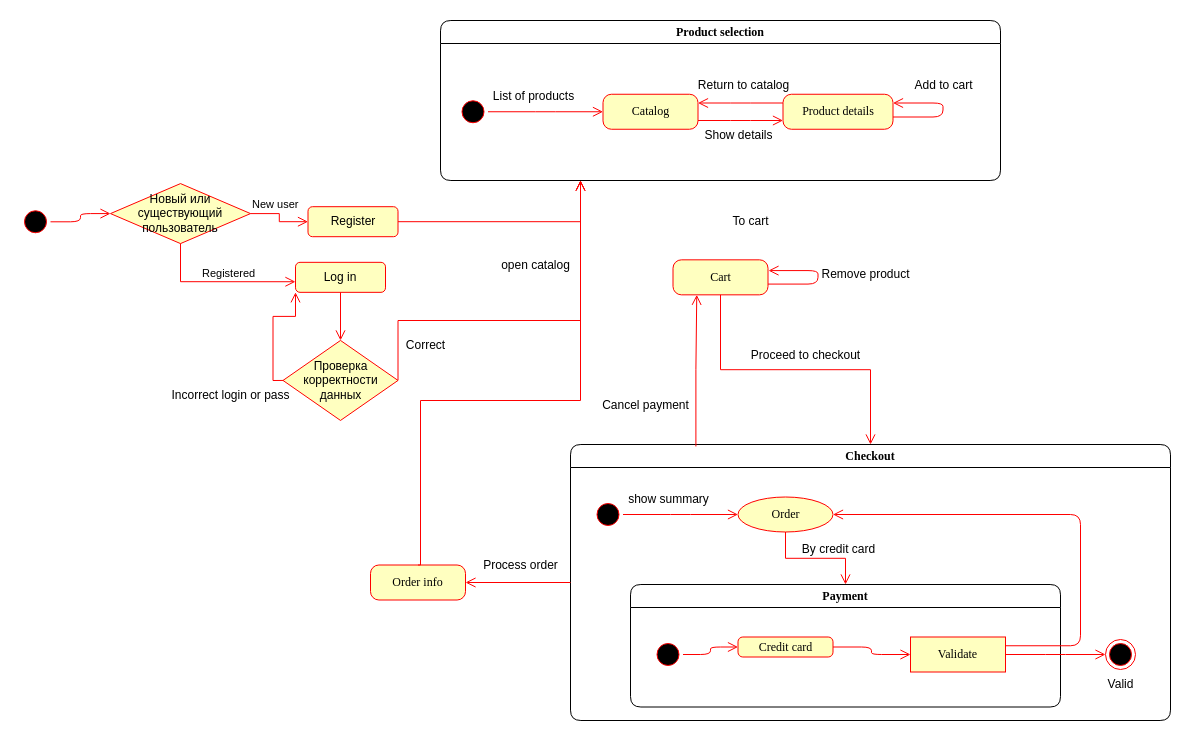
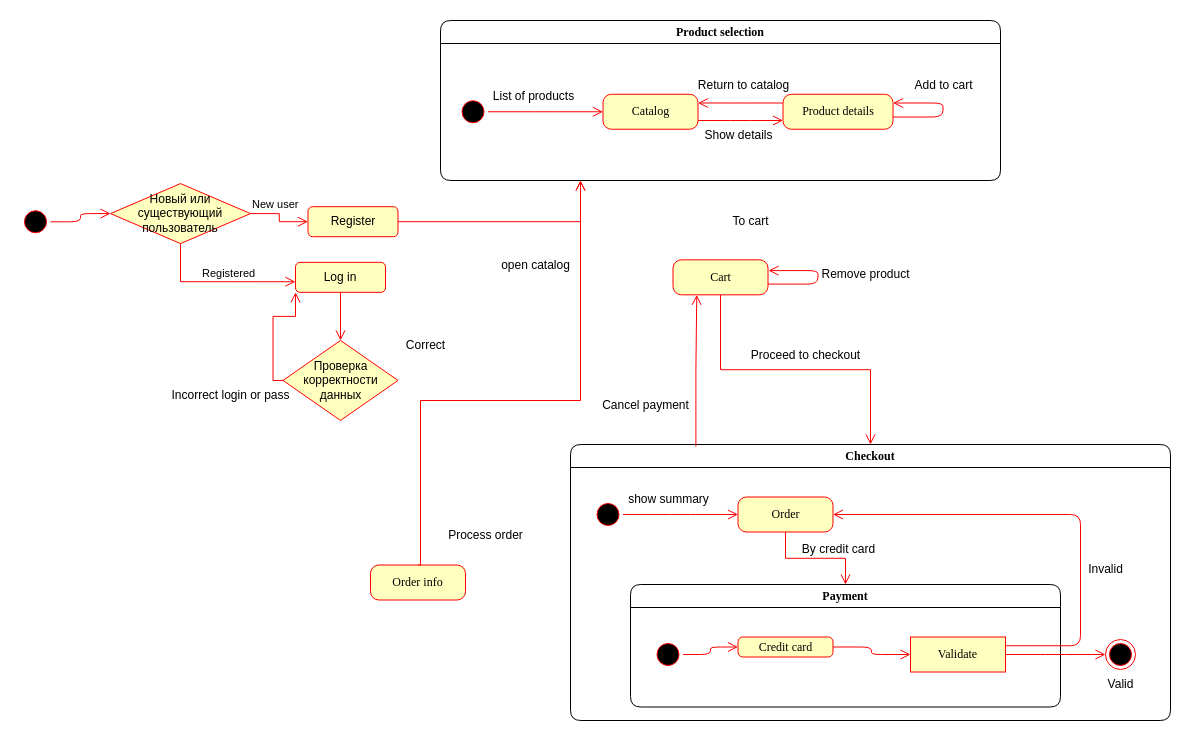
- <mxCell id="29" value="" style="edgeStyle=orthogonalEdgeStyle;html=1;align=left;verticalAlign=top;endArrow=open;endSize=8;strokeColor=#ff0000;rounded=0;exitX=1;exitY=0.5;exitDx=0;exitDy=0;entryX=0.25;entryY=1;entryDx=0;entryDy=0;" edge="1" parent="1" source="27" target="33"><mxGeometry x="-1" relative="1" as="geometry"><mxPoint x="477.5" y="330" as="targetPoint" /><mxPoint x="350" y="305.95" as="sourcePoint" /><Array as="points"><mxPoint x="397" y="320" /><mxPoint x="580" y="320" /></Array></mxGeometry></mxCell>
- <mxCell id="4" value="Order" style="ellipse;whiteSpace=wrap;html=1;arcSize=24;fillColor=#ffffc0;strokeColor=#ff0000;shadow=0;comic=0;labelBackgroundColor=none;fontFamily=Verdana;fontSize=12;fontColor=#000000;align=center;" vertex="1" parent="3"><mxGeometry x="167.5" y="52.5" width="95" height="35" as="geometry" /></mxCell>
+ <mxCell id="4" value="Order" style="rounded=1;whiteSpace=wrap;html=1;arcSize=24;fillColor=#ffffc0;strokeColor=#ff0000;shadow=0;comic=0;labelBackgroundColor=none;fontFamily=Verdana;fontSize=12;fontColor=#000000;align=center;" vertex="1" parent="3"><mxGeometry x="167.5" y="52.5" width="95" height="35" as="geometry" /></mxCell>
- <mxCell id="58" value="Process order" style="text;html=1;align=center;verticalAlign=middle;resizable=0;points=[];autosize=1;strokeColor=none;fillColor=none;" vertex="1" parent="1"><mxGeometry x="470" y="550" width="100" height="30" as="geometry" /></mxCell>
+ <mxCell id="58" value="Process order" style="text;html=1;align=center;verticalAlign=middle;resizable=0;points=[];autosize=1;strokeColor=none;fillColor=none;" vertex="1" parent="1"><mxGeometry x="435" y="520" width="100" height="30" as="geometry" /></mxCell>
+ <mxCell id="17" value="Invalid" style="text;html=1;align=center;verticalAlign=middle;resizable=0;points=[];autosize=1;strokeColor=none;fillColor=none;" vertex="1" parent="3"><mxGeometry x="505" y="110" width="60" height="30" as="geometry" /></mxCell>
- <mxCell id="55" value="" style="edgeStyle=orthogonalEdgeStyle;html=1;align=left;verticalAlign=top;endArrow=open;endSize=8;strokeColor=#ff0000;rounded=0;entryX=1;entryY=0.5;entryDx=0;entryDy=0;exitX=0;exitY=0.5;exitDx=0;exitDy=0;" edge="1" parent="1" source="3" target="56"><mxGeometry x="-1" relative="1" as="geometry"><mxPoint x="390" y="570" as="targetPoint" /><mxPoint x="490" y="570" as="sourcePoint" /><Array as="points" /></mxGeometry></mxCell>
